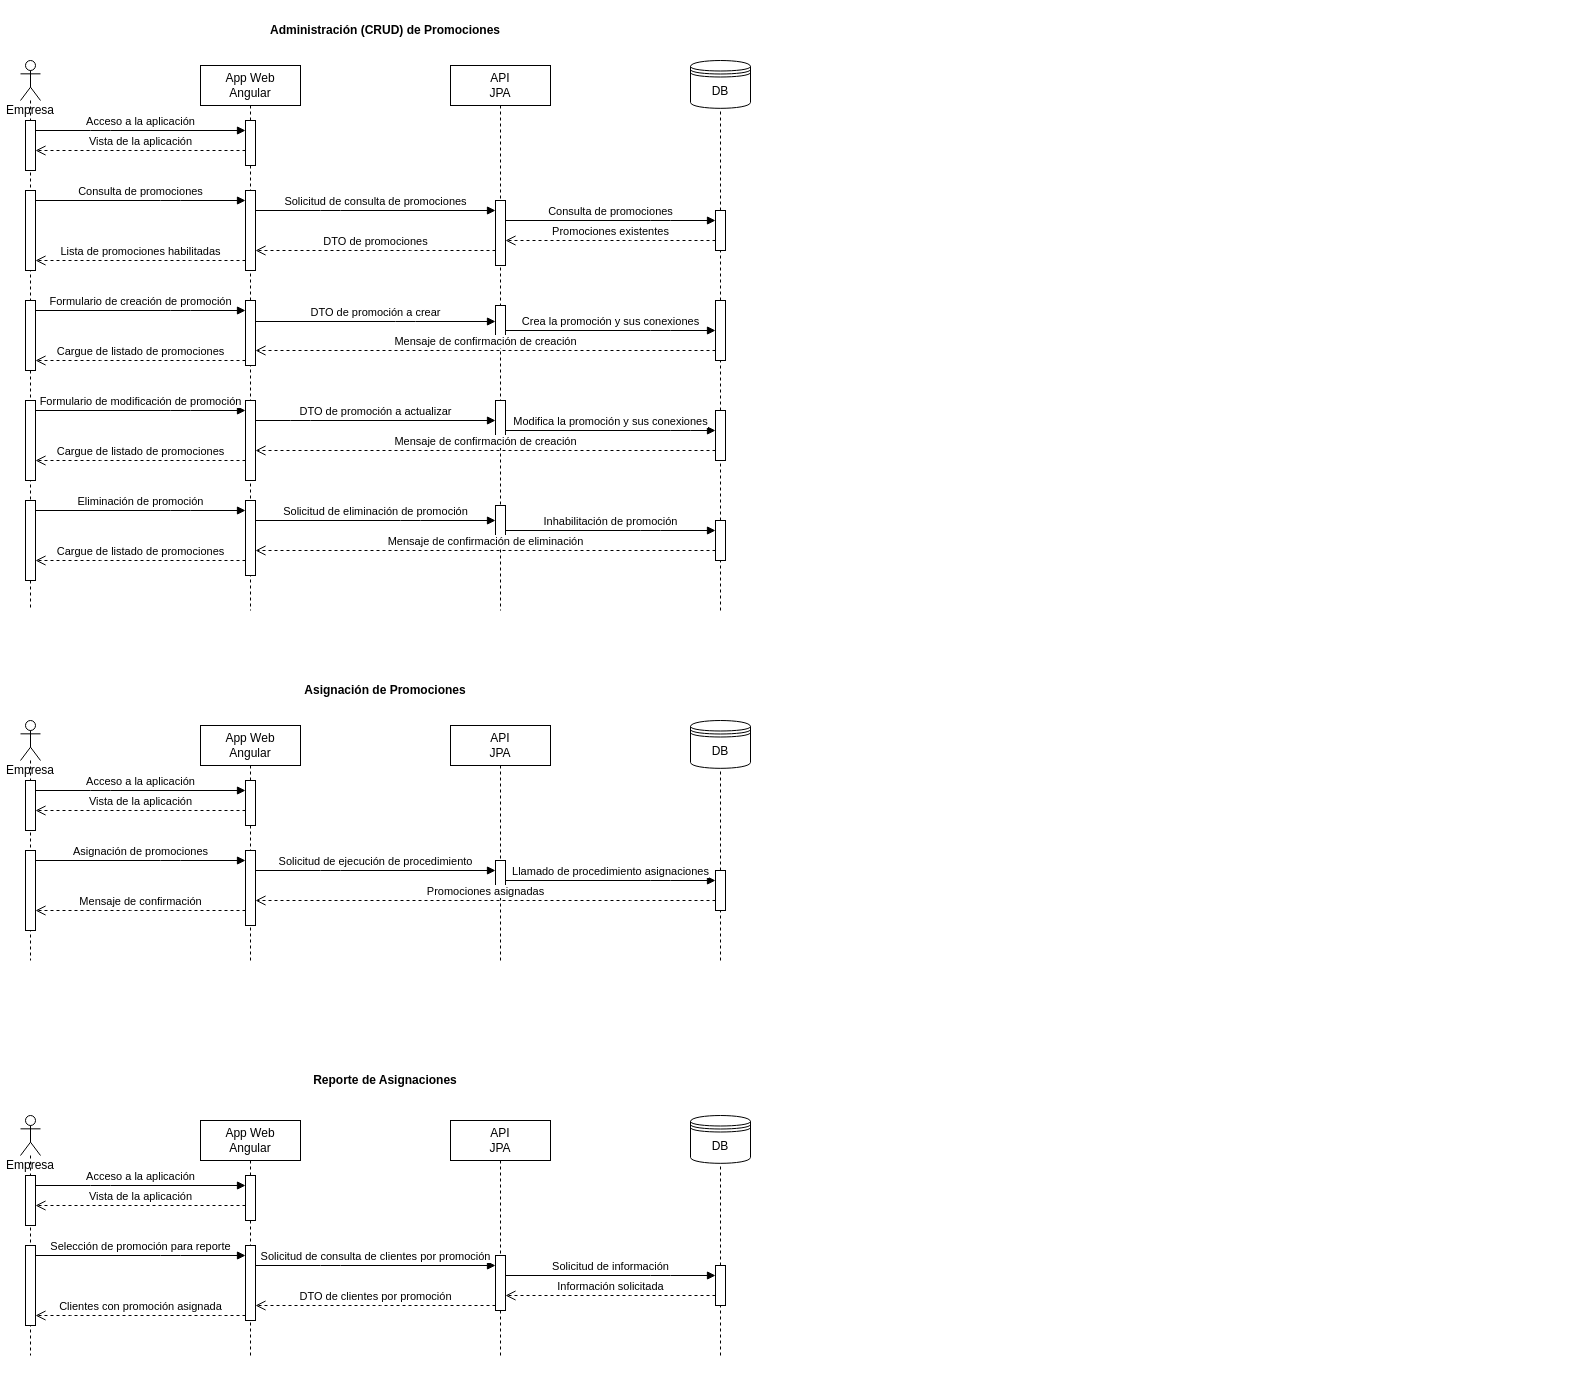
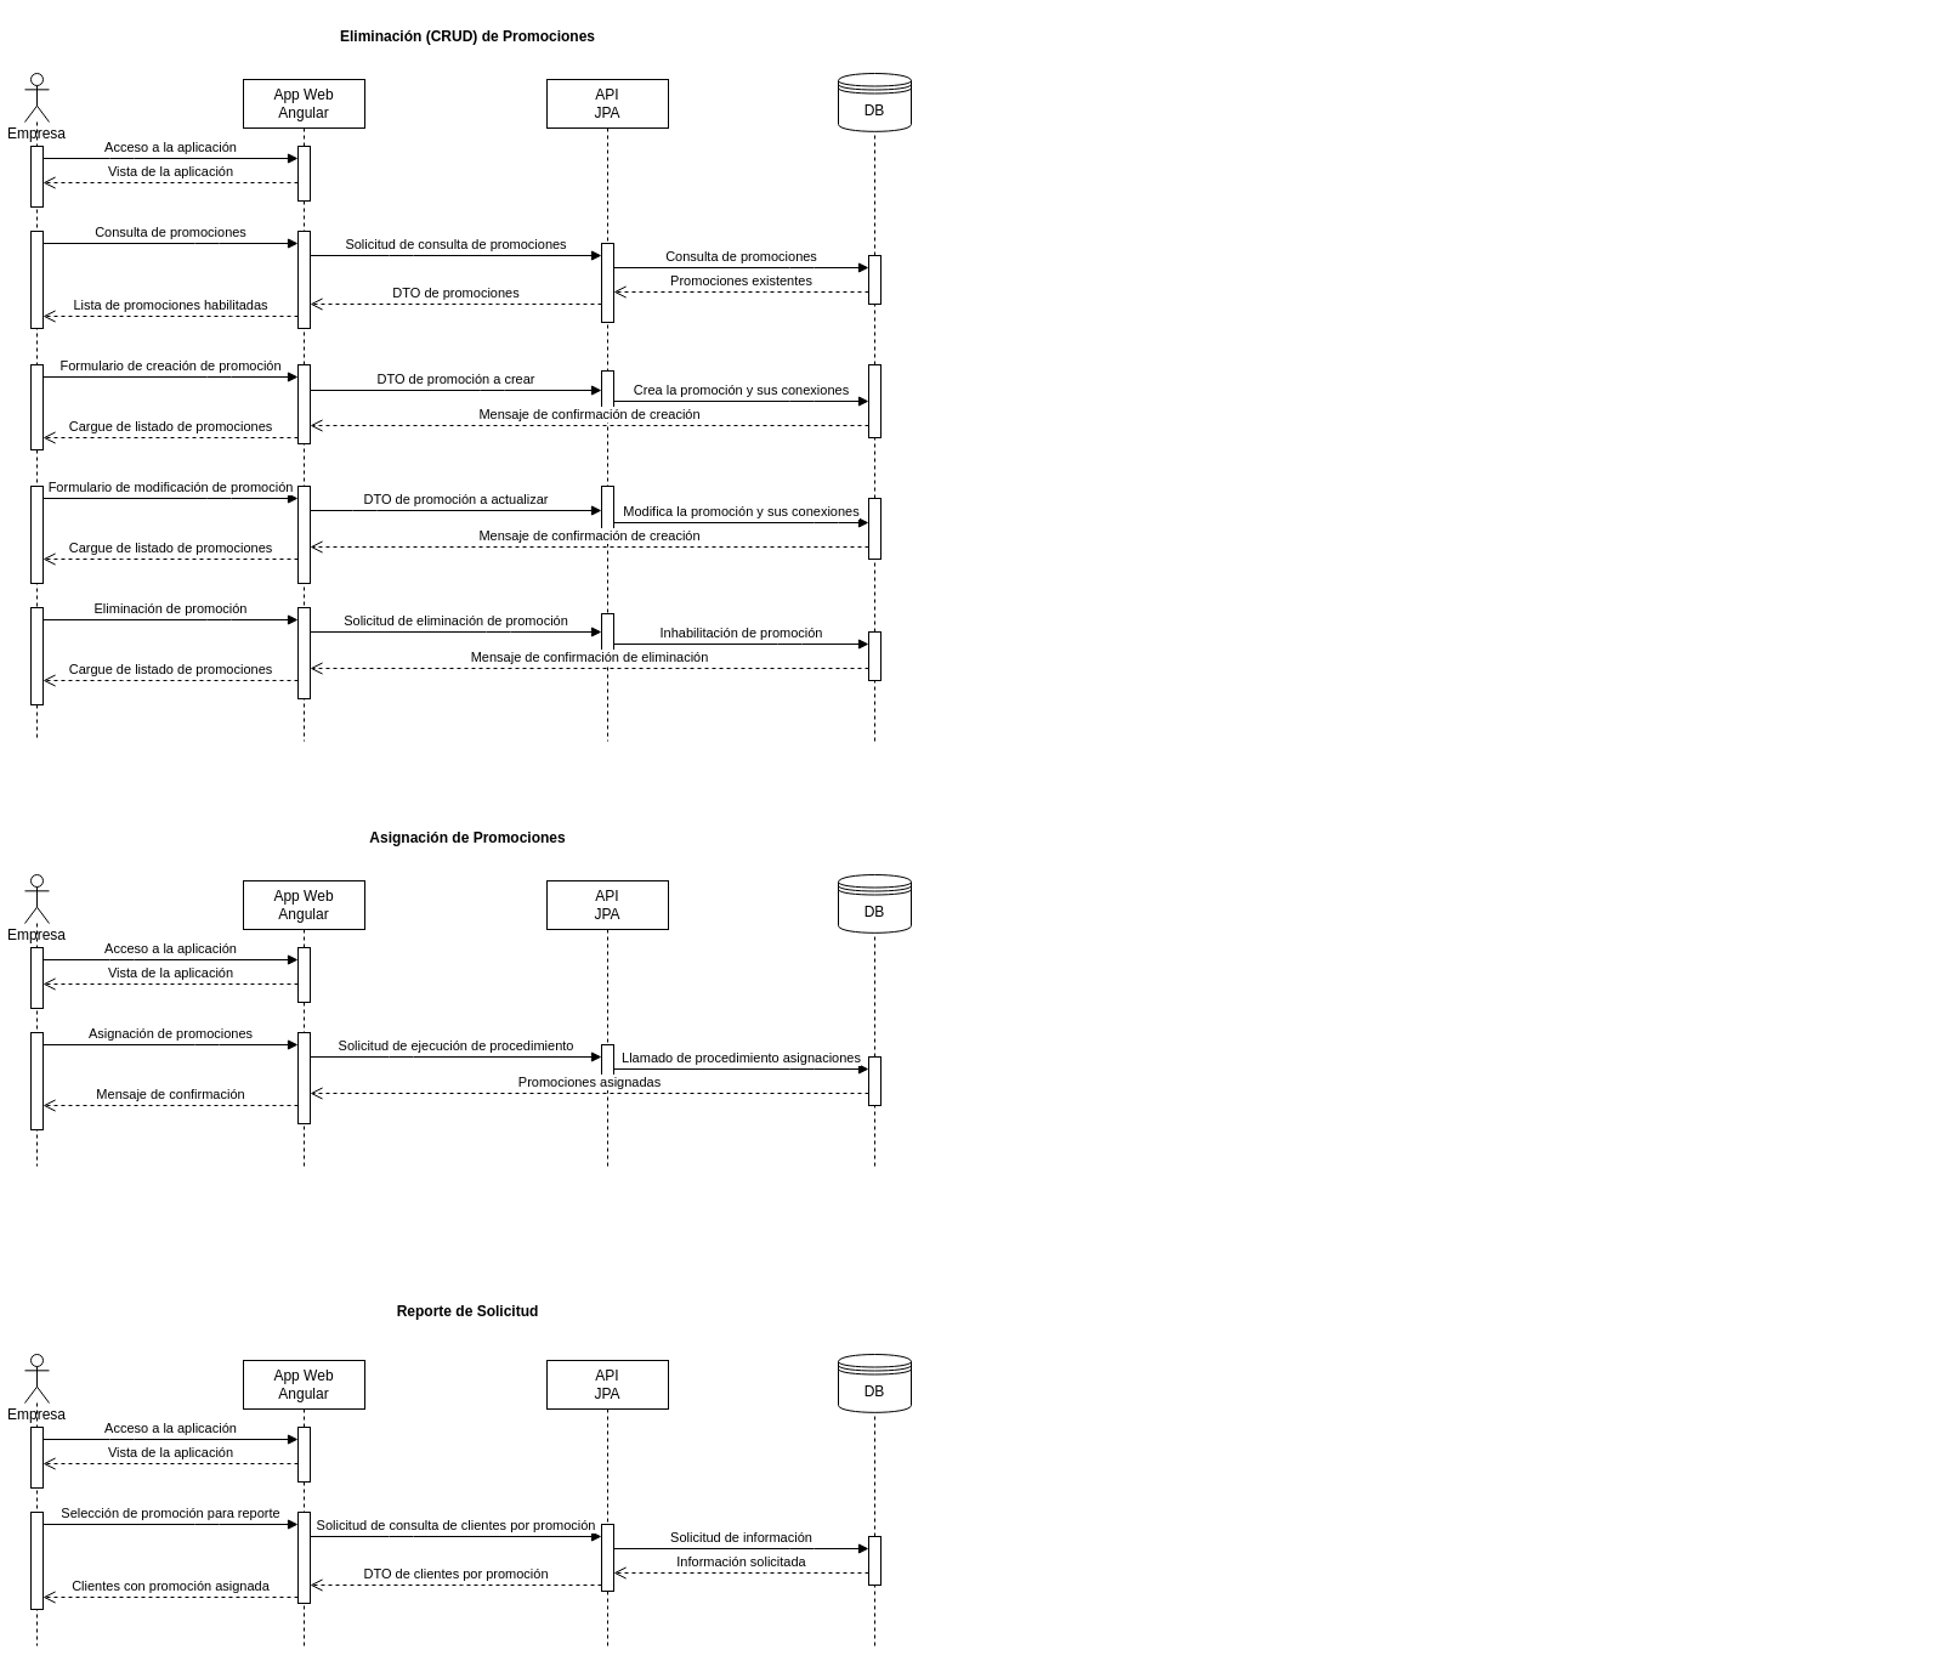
- <mxCell id="95" value="Administración (CRUD) de Promociones" style="text;html=1;strokeColor=none;fillColor=none;align=center;verticalAlign=middle;whiteSpace=wrap;rounded=0;fontStyle=1" vertex="1" parent="1"><mxGeometry x="260" y="20" width="250" height="20" as="geometry" /></mxCell>
+ <mxCell id="95" value="Eliminación (CRUD) de Promociones" style="text;html=1;strokeColor=none;fillColor=none;align=center;verticalAlign=middle;whiteSpace=wrap;rounded=0;fontStyle=1" vertex="1" parent="1"><mxGeometry x="260" y="20" width="250" height="20" as="geometry" /></mxCell>
- <mxCell id="94" value="Reporte de Asignaciones" style="text;html=1;strokeColor=none;fillColor=none;align=center;verticalAlign=middle;whiteSpace=wrap;rounded=0;fontStyle=1" vertex="1" parent="1"><mxGeometry x="290" y="1070" width="190" height="20" as="geometry" /></mxCell>
+ <mxCell id="94" value="Reporte de Solicitud" style="text;html=1;strokeColor=none;fillColor=none;align=center;verticalAlign=middle;whiteSpace=wrap;rounded=0;fontStyle=1" vertex="1" parent="1"><mxGeometry x="290" y="1070" width="190" height="20" as="geometry" /></mxCell>
